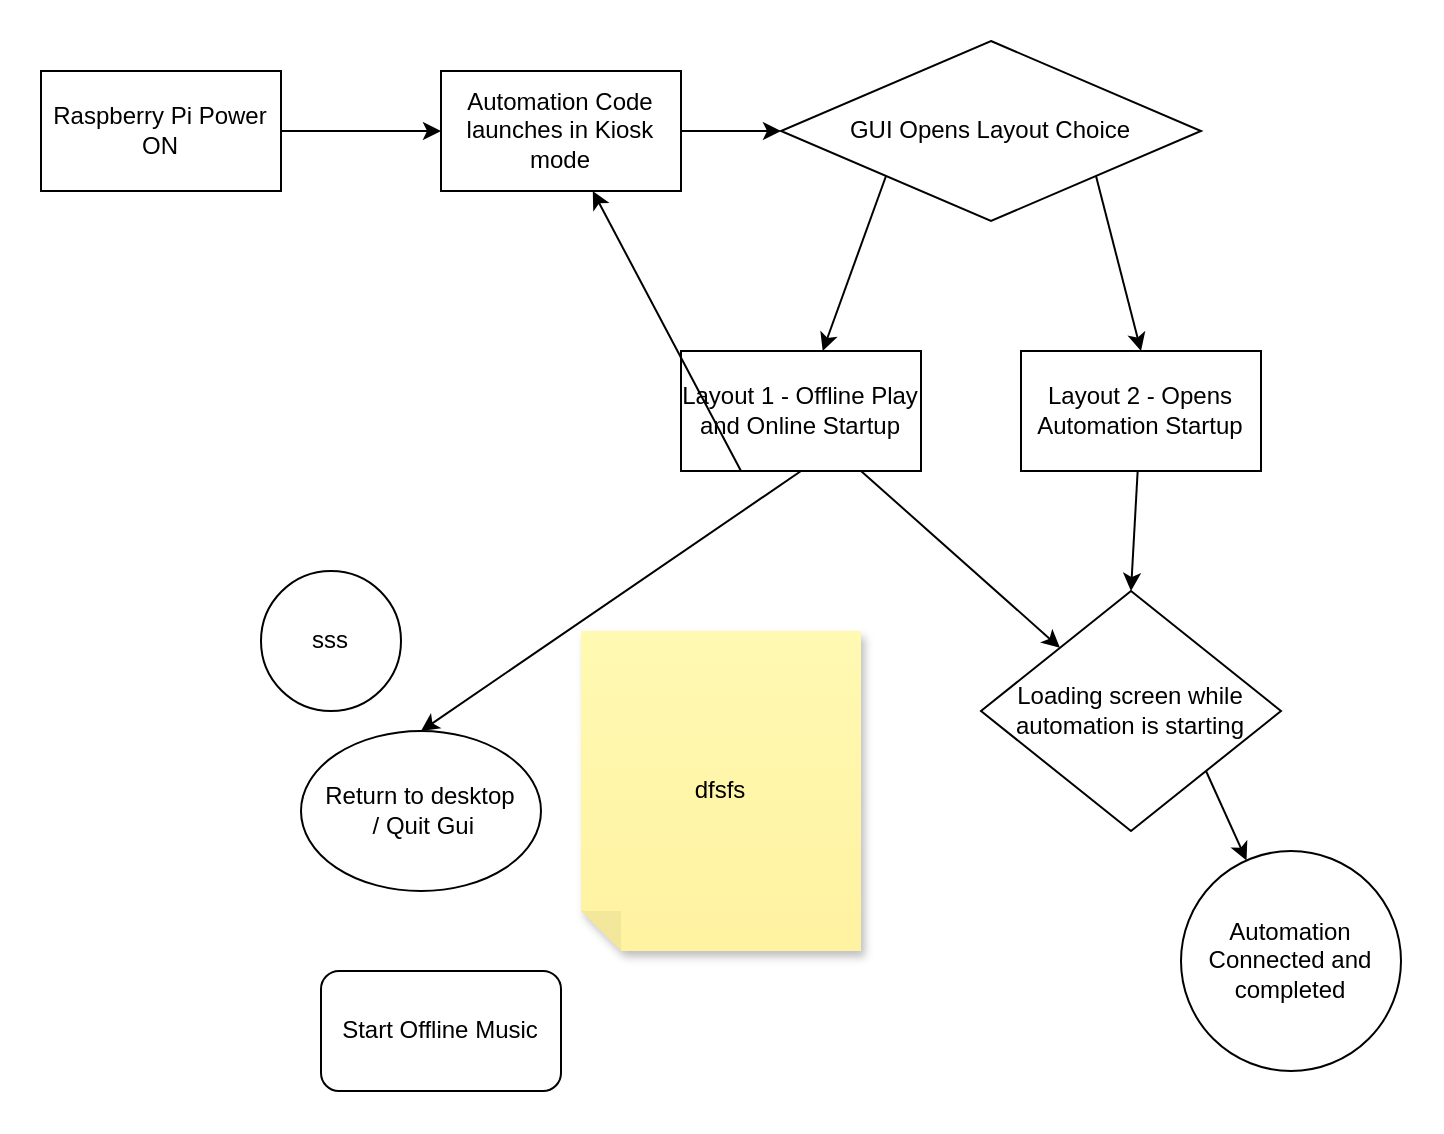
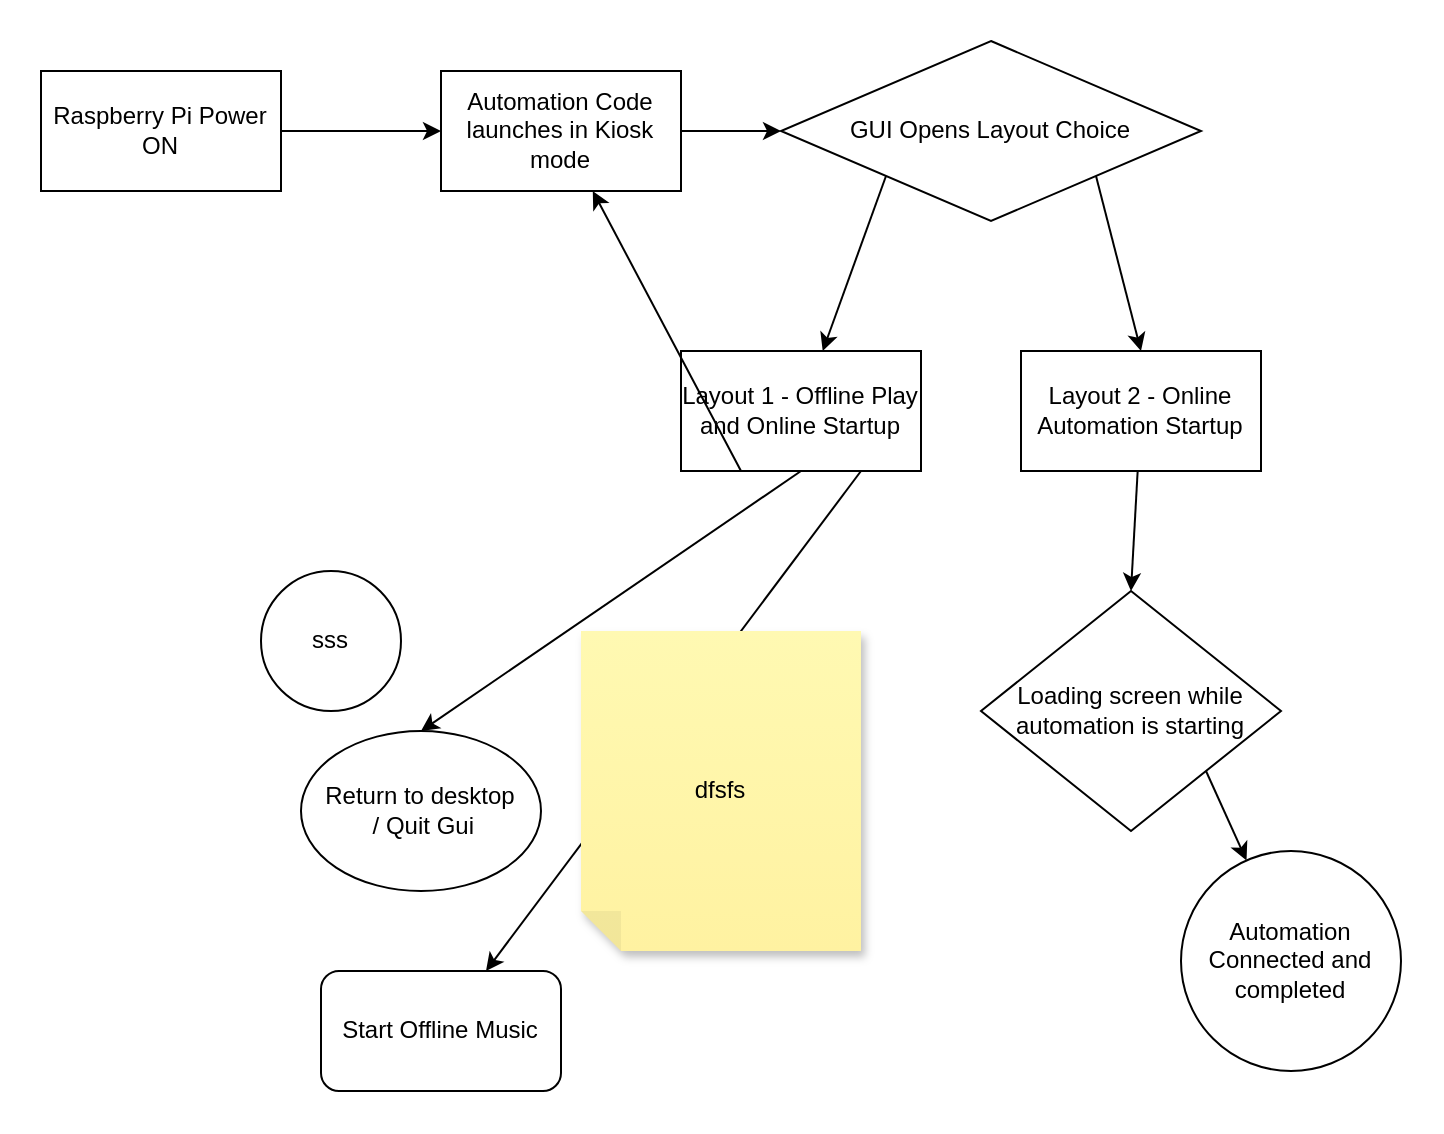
- <mxCell id="11" value="Layout 2 - Opens Automation Startup" style="whiteSpace=wrap;html=1;" parent="1" vertex="1"><mxGeometry x="510" y="175" width="120" height="60" as="geometry" /></mxCell>
+ <mxCell id="11" value="Layout 2 - Online Automation Startup" style="whiteSpace=wrap;html=1;" parent="1" vertex="1"><mxGeometry x="510" y="175" width="120" height="60" as="geometry" /></mxCell>
- <mxCell id="8" style="edgeStyle=none;html=1;exitX=0.75;exitY=1;exitDx=0;exitDy=0;" edge="1" parent="1" source="9" target="19"><mxGeometry relative="1" as="geometry" /></mxCell>
+ <mxCell id="8" style="edgeStyle=none;html=1;exitX=0.75;exitY=1;exitDx=0;exitDy=0;" edge="1" parent="1" source="9" target="14"><mxGeometry relative="1" as="geometry" /></mxCell>
